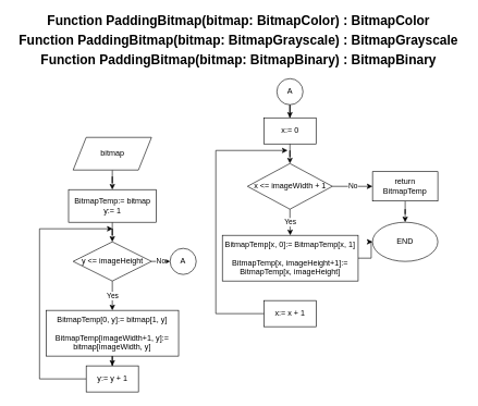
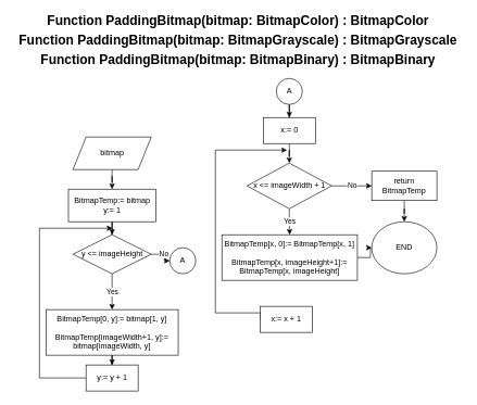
- <mxCell id="30" value="END" style="ellipse;whiteSpace=wrap;html=1;" vertex="1" parent="1"><mxGeometry x="570" y="340" width="100" height="60" as="geometry" /></mxCell>
+ <mxCell id="30" value="END" style="ellipse;whiteSpace=wrap;html=1;" vertex="1" parent="1"><mxGeometry x="570" y="340" width="100" height="80" as="geometry" /></mxCell>
- <mxCell id="11" value="y &amp;lt;= imageHeight" style="rhombus;whiteSpace=wrap;html=1;" vertex="1" parent="1"><mxGeometry x="111.5" y="370" width="120" height="60" as="geometry" /></mxCell>
+ <mxCell id="11" value="y &amp;lt;= imageHeight" style="rhombus;whiteSpace=wrap;html=1;" vertex="1" parent="1"><mxGeometry x="111.5" y="360" width="120" height="60" as="geometry" /></mxCell>
- <mxCell id="27" value="x:= x + 1" style="rounded=0;whiteSpace=wrap;html=1;" vertex="1" parent="1"><mxGeometry x="404" y="460" width="80" height="40" as="geometry" /></mxCell>
+ <mxCell id="27" value="x:= x + 1" style="rounded=0;whiteSpace=wrap;html=1;" vertex="1" parent="1"><mxGeometry x="399" y="470" width="80" height="40" as="geometry" /></mxCell>
